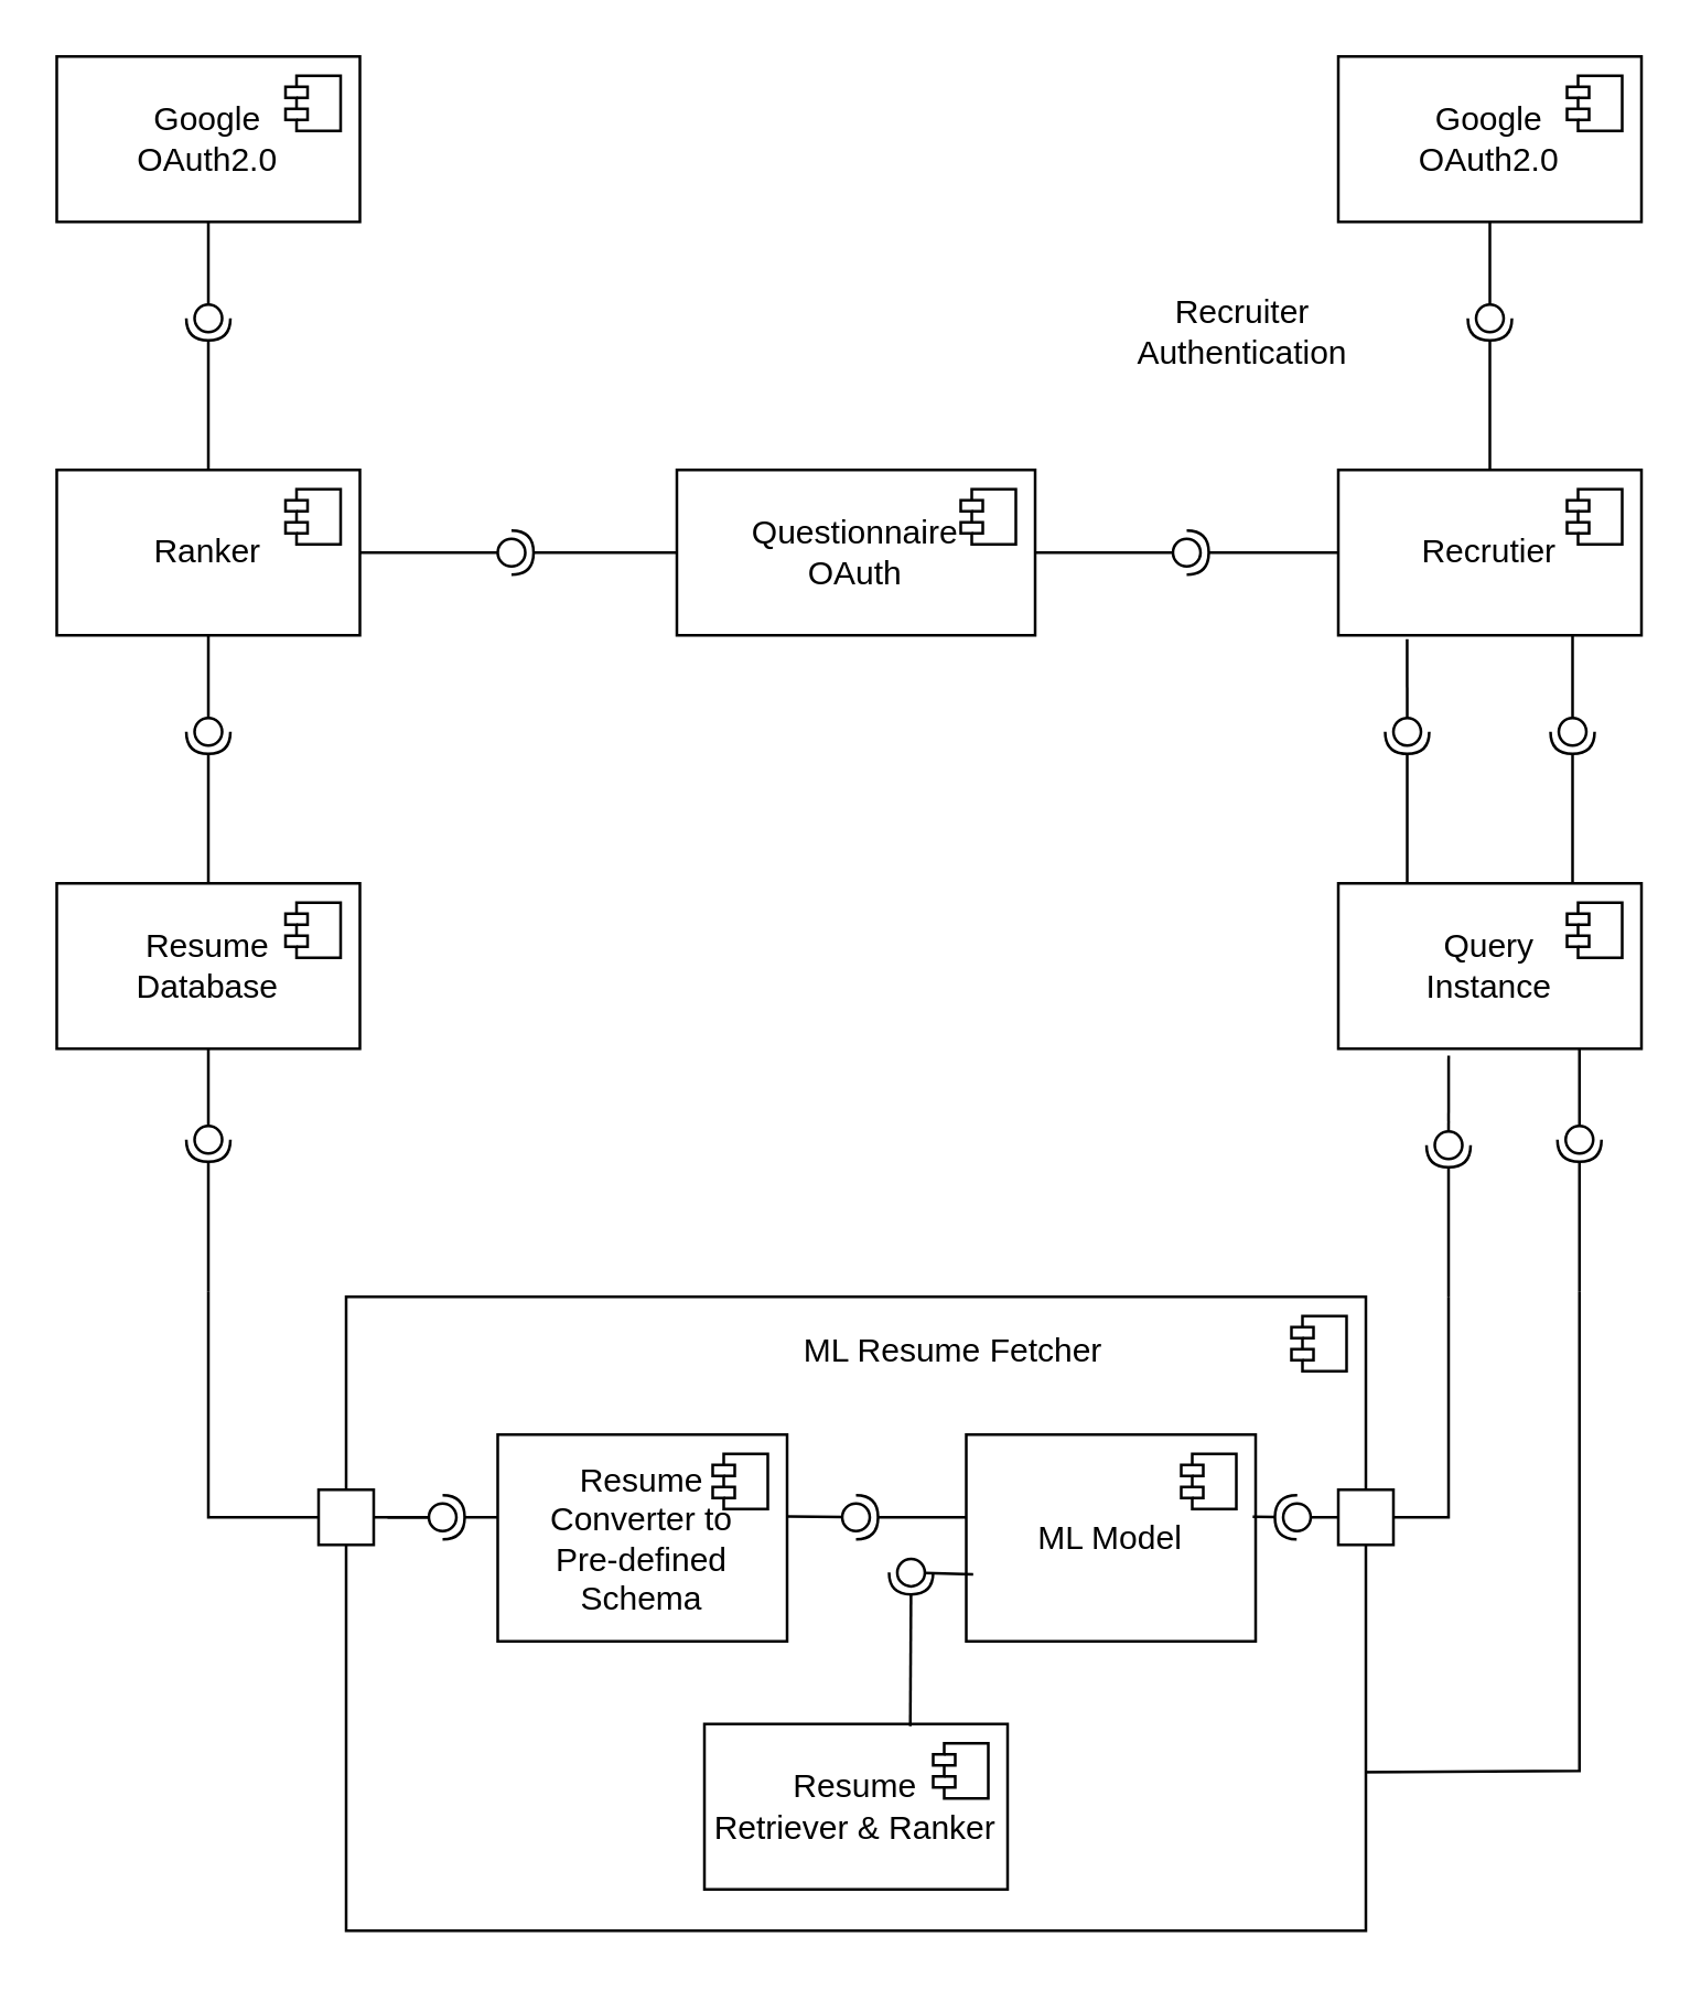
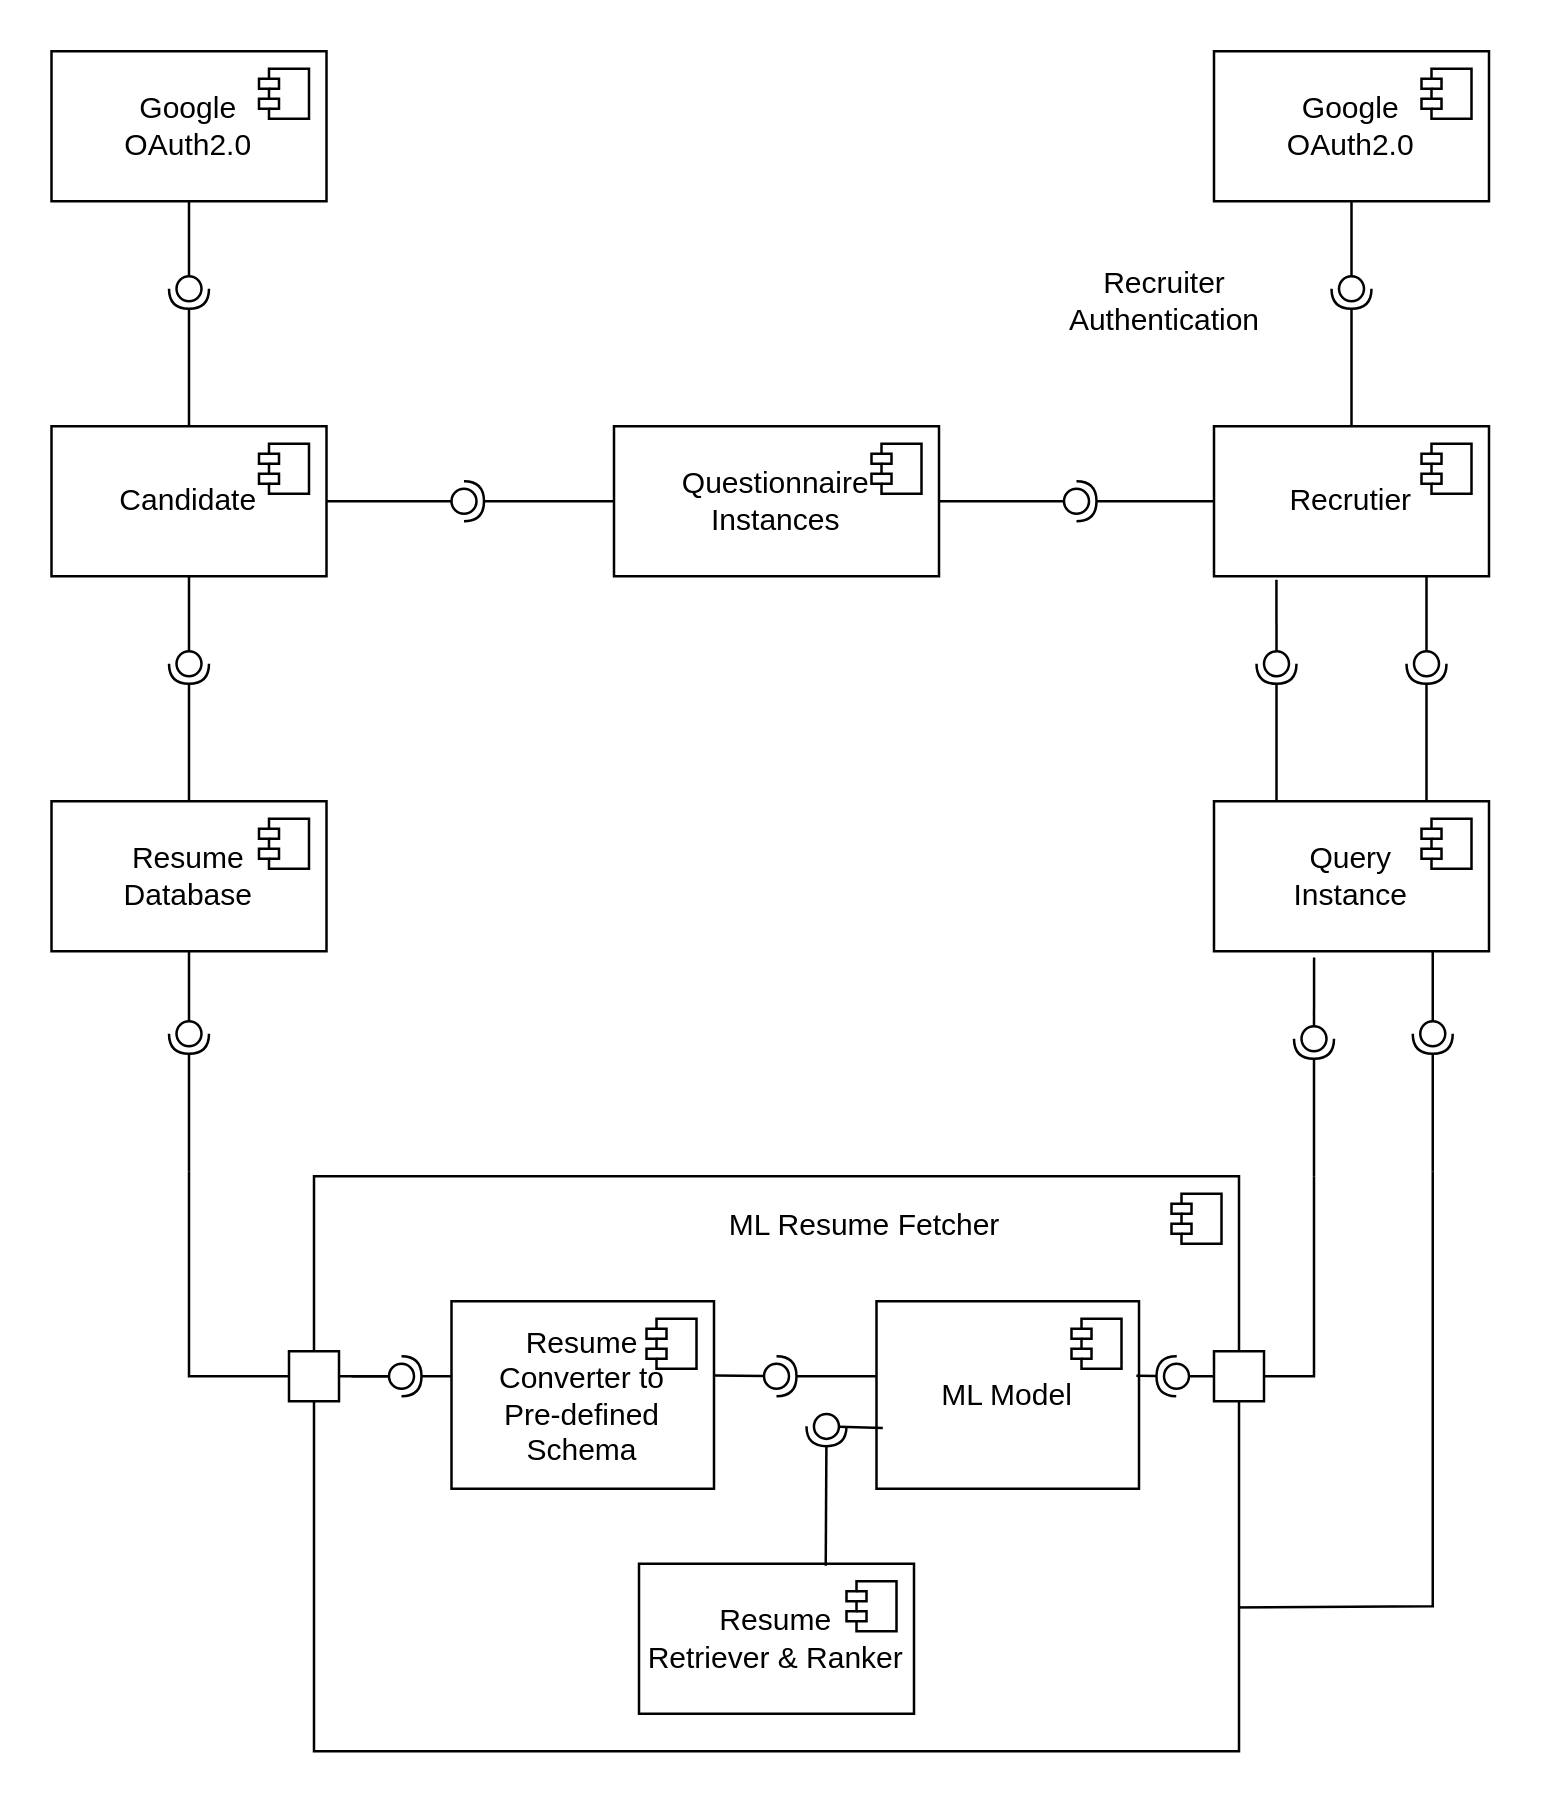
- <mxCell id="24" value="Recruiter&lt;br&gt;Authentication" style="text;html=1;align=center;verticalAlign=middle;resizable=0;points=[];autosize=1;strokeColor=none;fillColor=none;" vertex="1" parent="1"><mxGeometry x="400" y="100" width="100" height="40" as="geometry" /></mxCell>
+ <mxCell id="24" value="Recruiter&lt;br&gt;Authentication" style="text;html=1;align=center;verticalAlign=middle;resizable=0;points=[];autosize=1;strokeColor=none;fillColor=none;" vertex="1" parent="1"><mxGeometry x="415" y="100" width="100" height="40" as="geometry" /></mxCell>
- <mxCell id="7" value="Ranker" style="html=1;dropTarget=0;whiteSpace=wrap;" vertex="1" parent="1"><mxGeometry x="20" y="170" width="110" height="60" as="geometry" /></mxCell>
+ <mxCell id="7" value="Candidate" style="html=1;dropTarget=0;whiteSpace=wrap;" vertex="1" parent="1"><mxGeometry x="20" y="170" width="110" height="60" as="geometry" /></mxCell>
- <mxCell id="12" value="Questionnaire&lt;br&gt;OAuth" style="html=1;dropTarget=0;whiteSpace=wrap;" vertex="1" parent="1"><mxGeometry x="245" y="170" width="130" height="60" as="geometry" /></mxCell>
+ <mxCell id="12" value="Questionnaire&lt;br&gt;Instances" style="html=1;dropTarget=0;whiteSpace=wrap;" vertex="1" parent="1"><mxGeometry x="245" y="170" width="130" height="60" as="geometry" /></mxCell>
